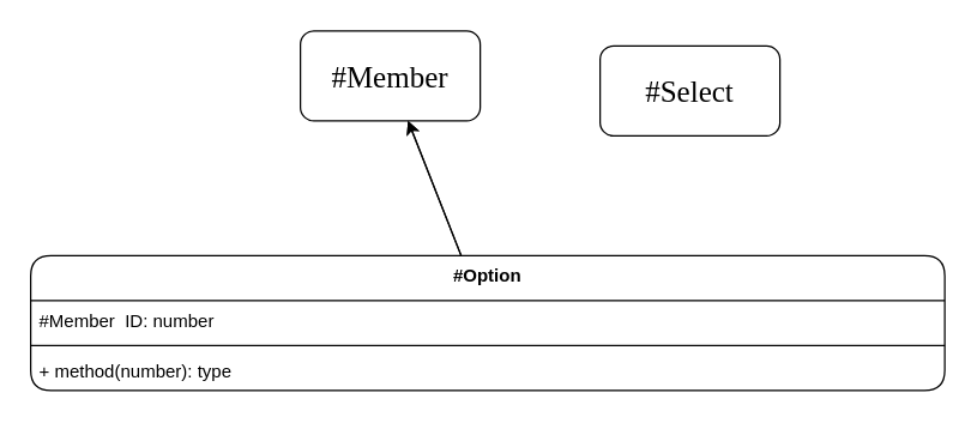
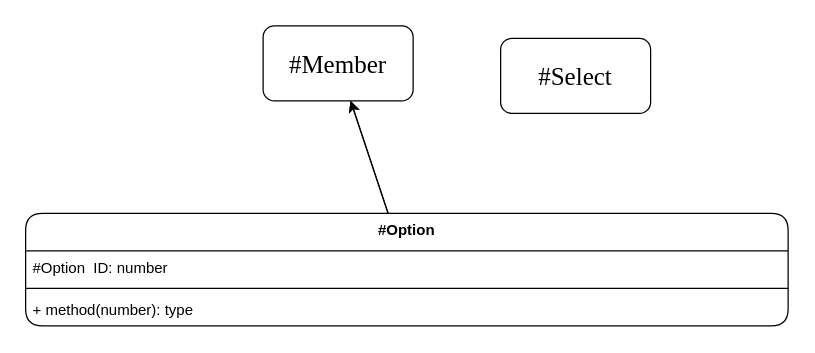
- <mxCell id="3" value="#Member" style="whiteSpace=wrap;html=1;hachureGap=4;fontFamily=Architects Daughter;fontSource=https%3A%2F%2Ffonts.googleapis.com%2Fcss%3Ffamily%3DArchitects%2BDaughter;fontSize=20;rounded=1;" parent="1" vertex="1"><mxGeometry x="200" y="20" width="120" height="60" as="geometry" /></mxCell>
+ <mxCell id="3" value="#Member" style="whiteSpace=wrap;html=1;hachureGap=4;fontFamily=Architects Daughter;fontSource=https%3A%2F%2Ffonts.googleapis.com%2Fcss%3Ffamily%3DArchitects%2BDaughter;fontSize=20;rounded=1;" parent="1" vertex="1"><mxGeometry x="210" y="20" width="120" height="60" as="geometry" /></mxCell>
- <mxCell id="7" value="#Member  ID: number" style="text;strokeColor=none;fillColor=none;align=left;verticalAlign=top;spacingLeft=4;spacingRight=4;overflow=hidden;rotatable=0;points=[[0,0.5],[1,0.5]];portConstraint=eastwest;rounded=1;" vertex="1" parent="6"><mxGeometry y="30" width="610" height="26" as="geometry" /></mxCell>
+ <mxCell id="7" value="#Option  ID: number" style="text;strokeColor=none;fillColor=none;align=left;verticalAlign=top;spacingLeft=4;spacingRight=4;overflow=hidden;rotatable=0;points=[[0,0.5],[1,0.5]];portConstraint=eastwest;rounded=1;" vertex="1" parent="6"><mxGeometry y="30" width="610" height="26" as="geometry" /></mxCell>
